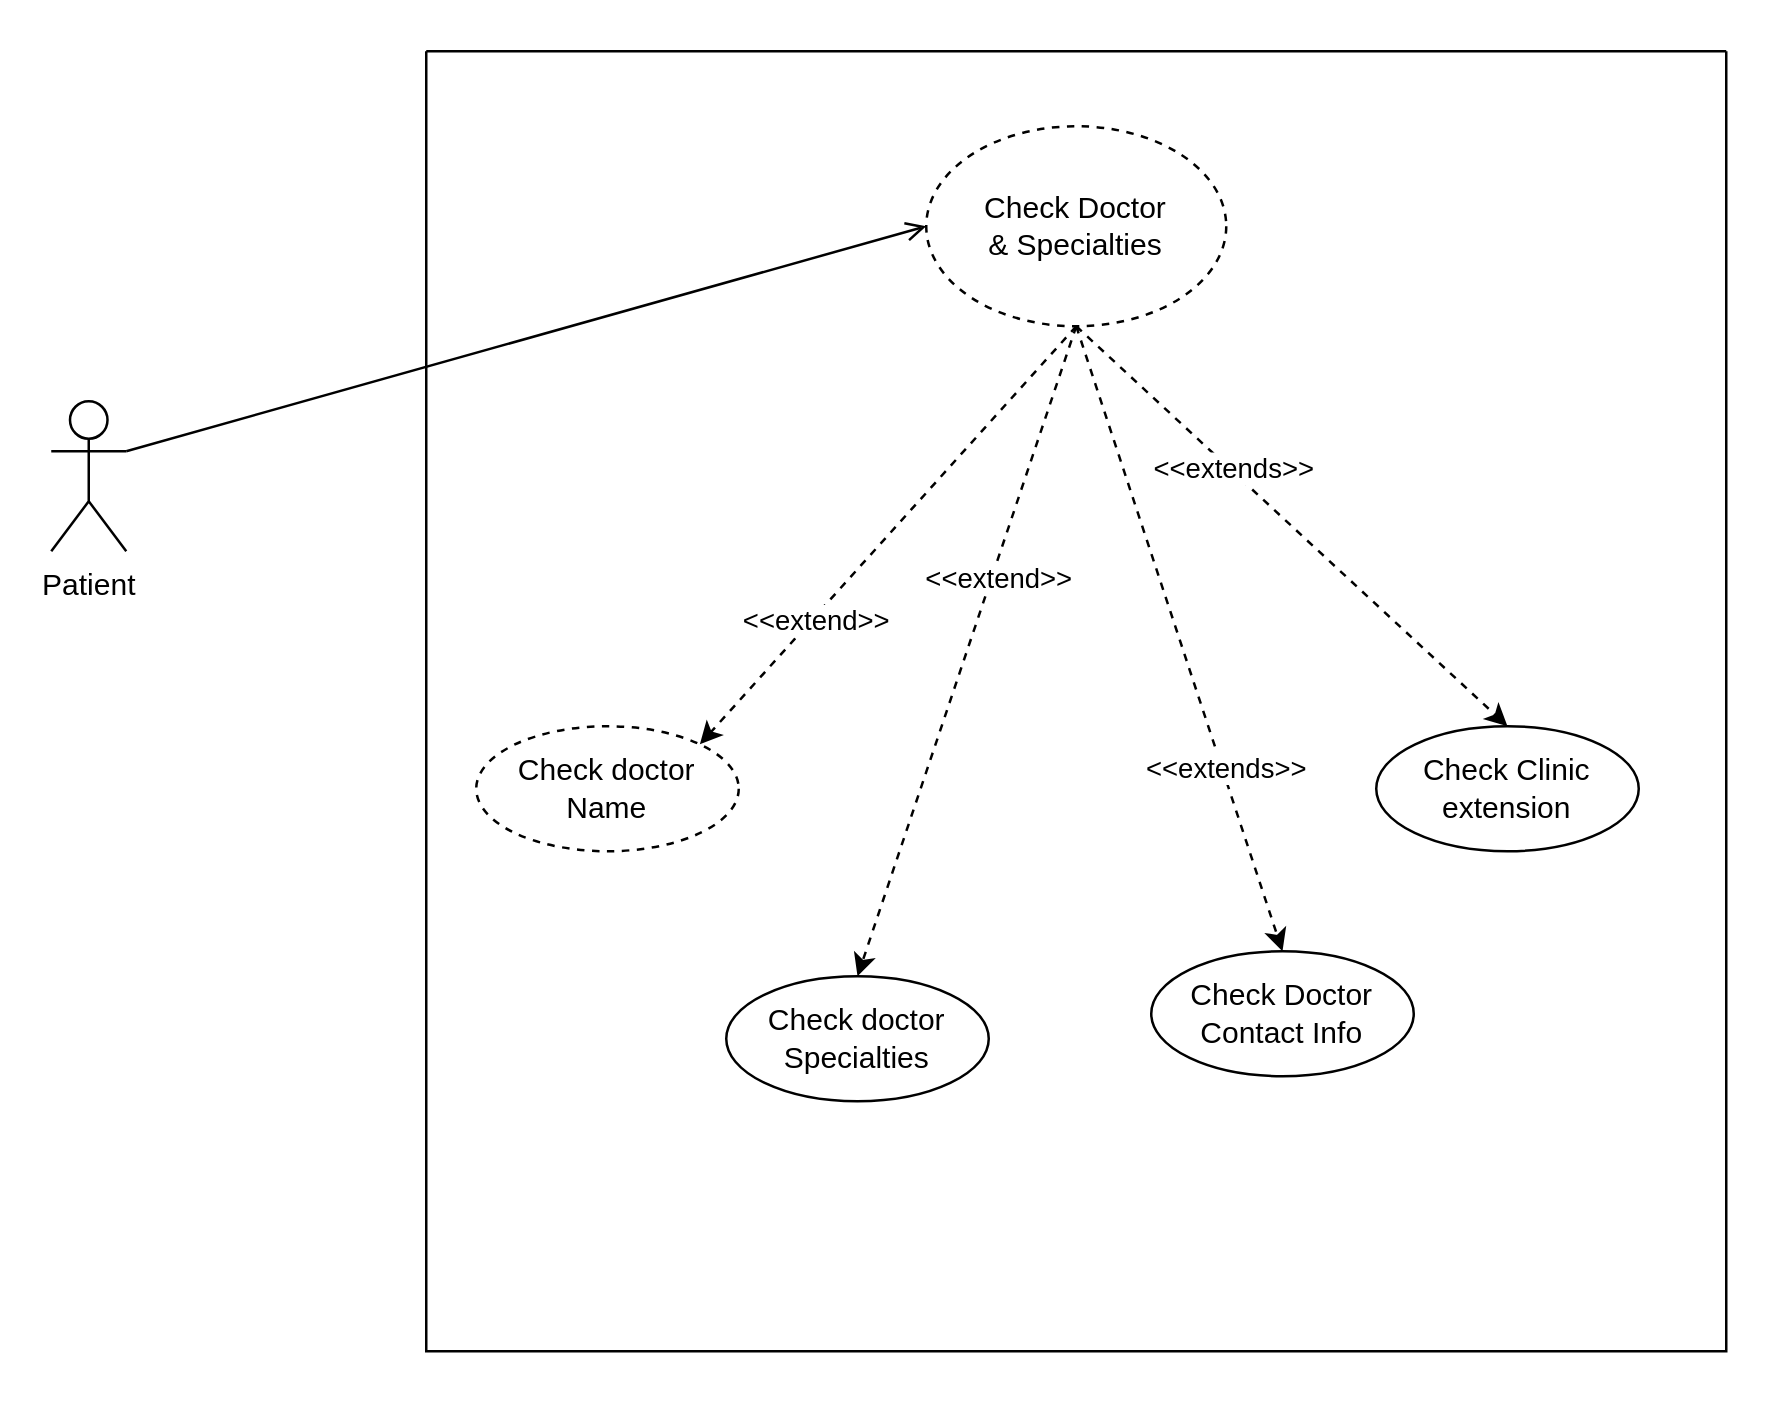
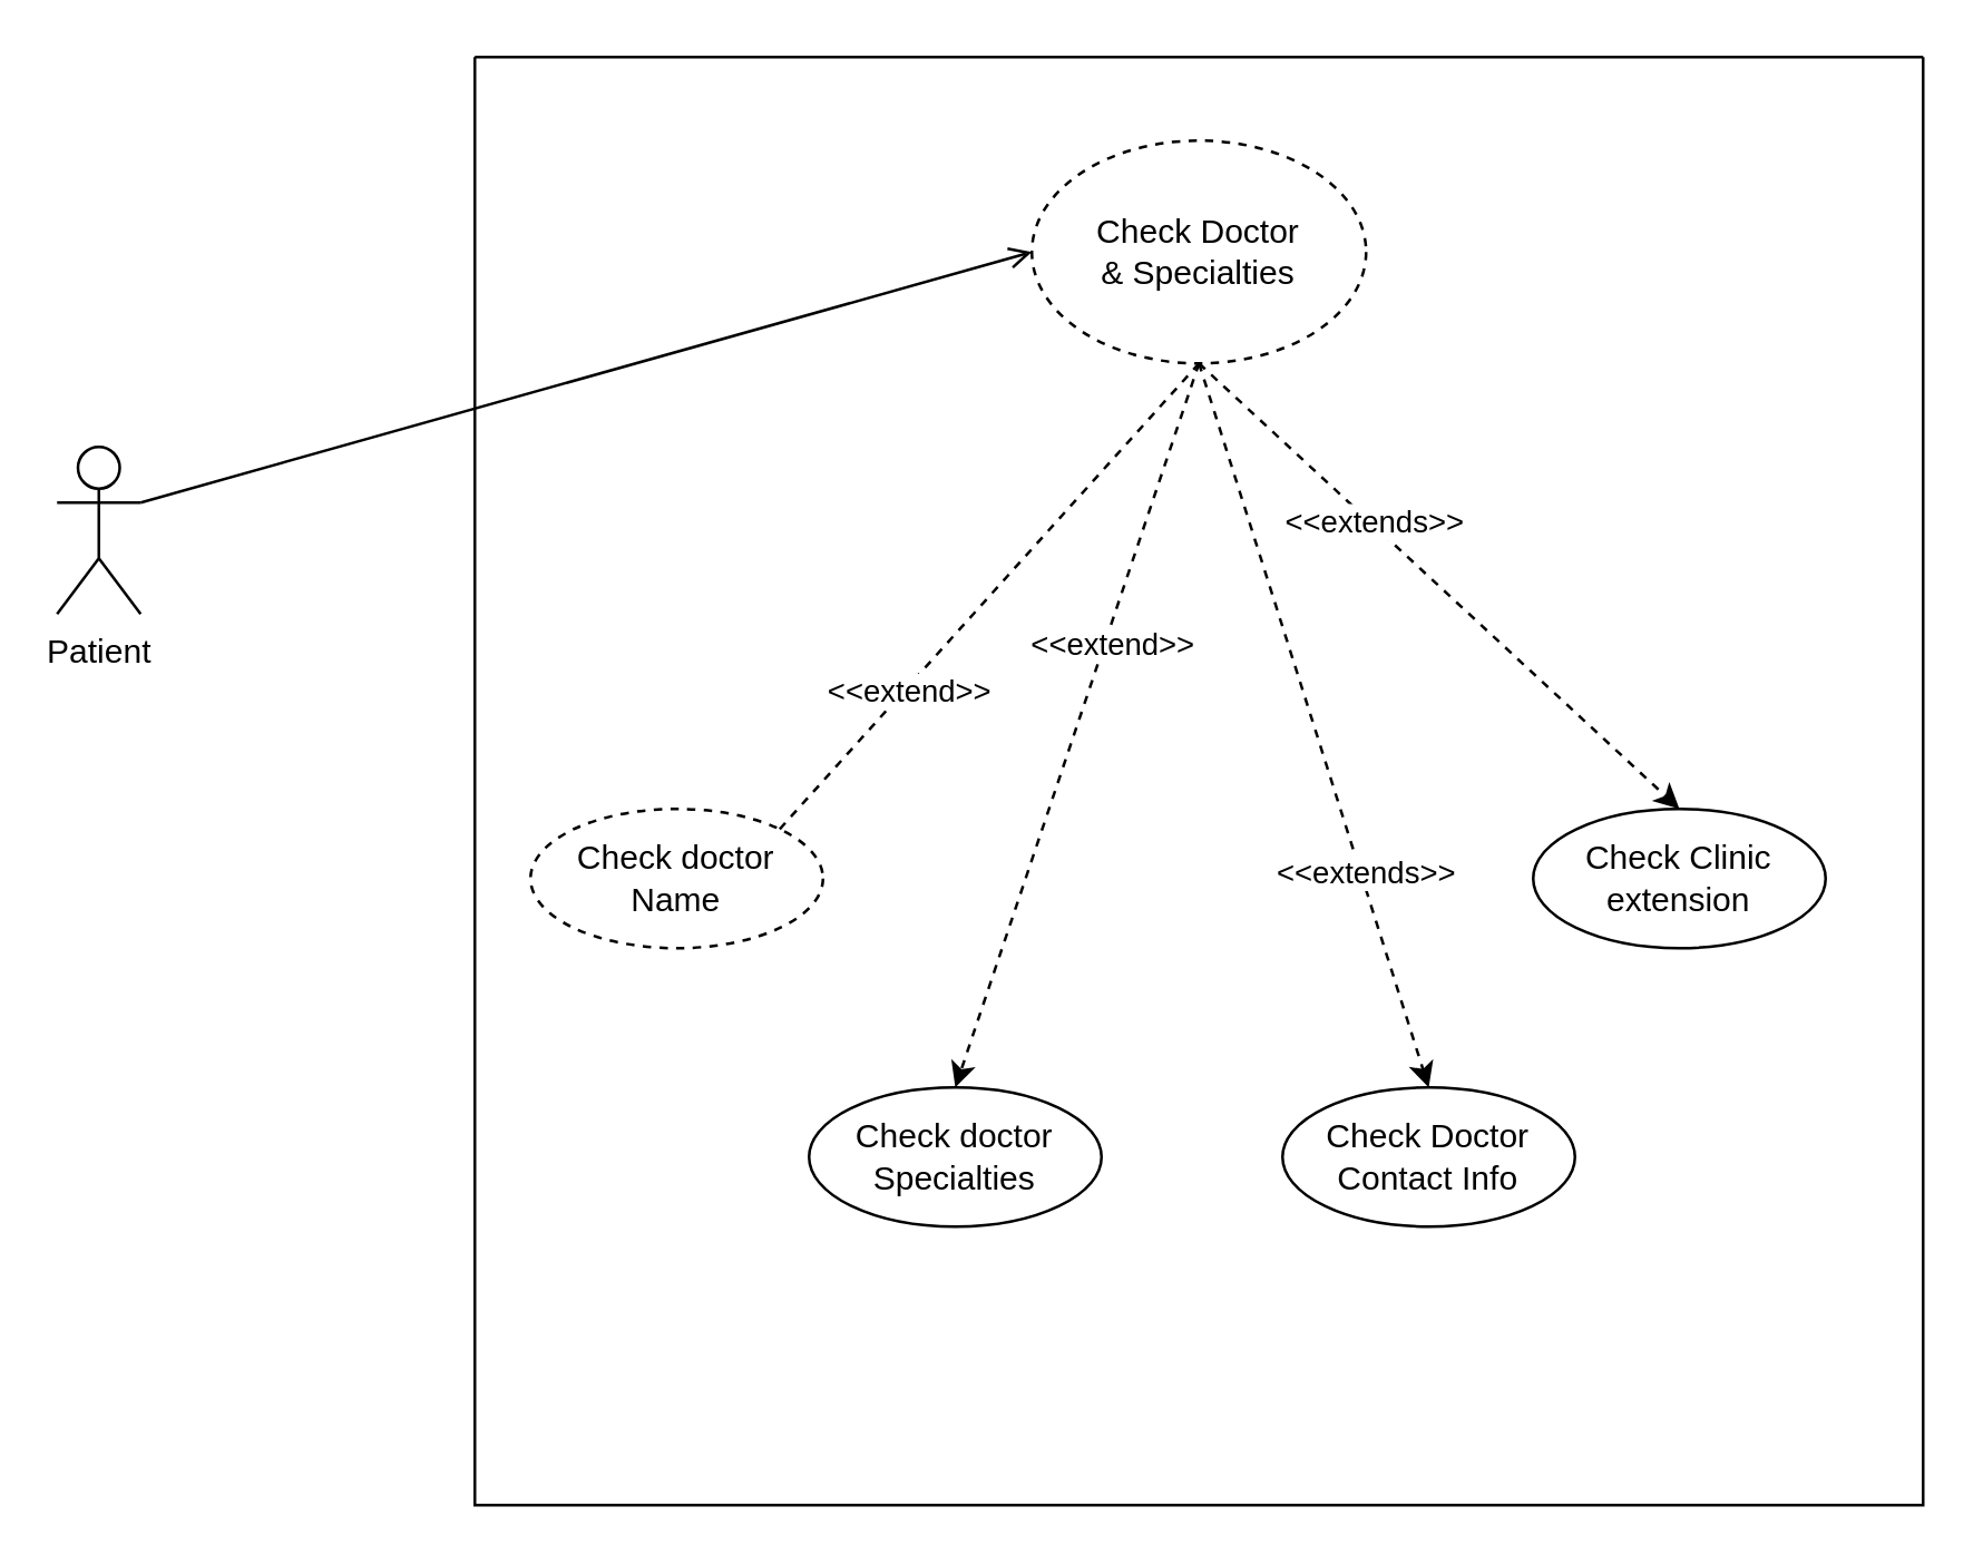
- <mxCell id="8" value="" style="endArrow=classic;html=1;rounded=0;exitX=0.5;exitY=1;exitDx=0;exitDy=0;entryX=1;entryY=0;entryDx=0;entryDy=0;dashed=1;" edge="1" parent="2" source="7" target="5"><mxGeometry width="50" height="50" relative="1" as="geometry"><mxPoint x="210" y="320" as="sourcePoint" /><mxPoint x="260" y="270" as="targetPoint" /></mxGeometry></mxCell>
+ <mxCell id="8" value="" style="endArrow=none;html=1;rounded=0;exitX=0.5;exitY=1;exitDx=0;exitDy=0;entryX=1;entryY=0;entryDx=0;entryDy=0;dashed=1;" edge="1" parent="2" source="7" target="5"><mxGeometry width="50" height="50" relative="1" as="geometry"><mxPoint x="210" y="320" as="sourcePoint" /><mxPoint x="260" y="270" as="targetPoint" /></mxGeometry></mxCell>
- <mxCell id="6" value="&lt;div&gt;Check Doctor&lt;/div&gt;&lt;div&gt;Contact Info&lt;br&gt;&lt;/div&gt;" style="ellipse;whiteSpace=wrap;html=1;" vertex="1" parent="2"><mxGeometry x="290" y="360" width="105" height="50" as="geometry" /></mxCell>
+ <mxCell id="6" value="&lt;div&gt;Check Doctor&lt;/div&gt;&lt;div&gt;Contact Info&lt;br&gt;&lt;/div&gt;" style="ellipse;whiteSpace=wrap;html=1;" vertex="1" parent="2"><mxGeometry x="290" y="370" width="105" height="50" as="geometry" /></mxCell>
